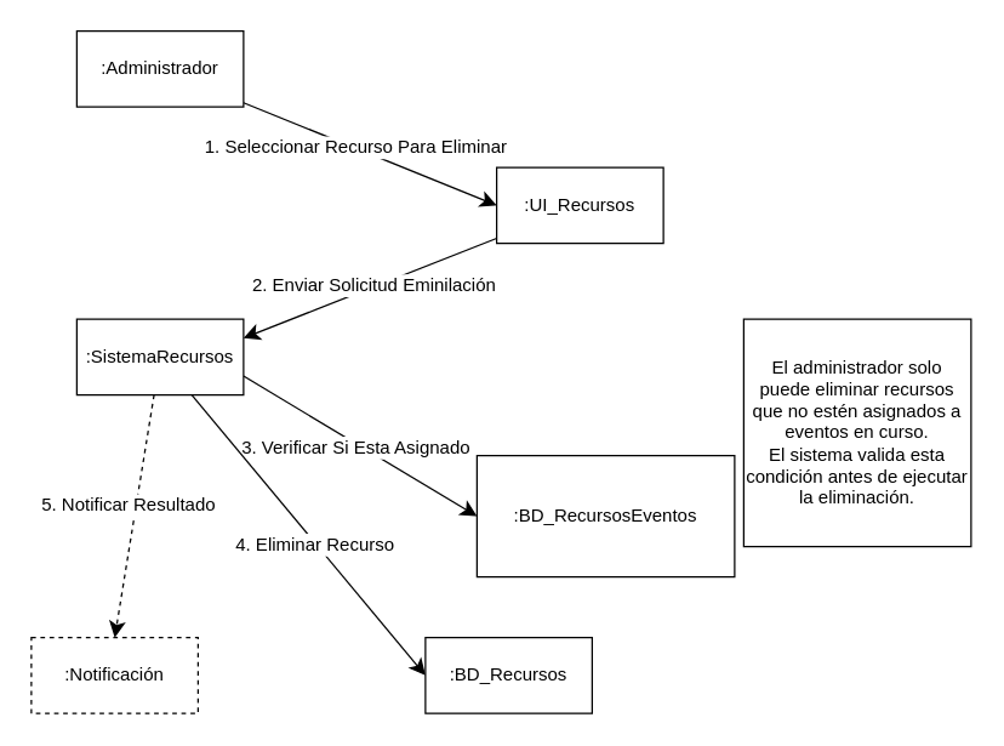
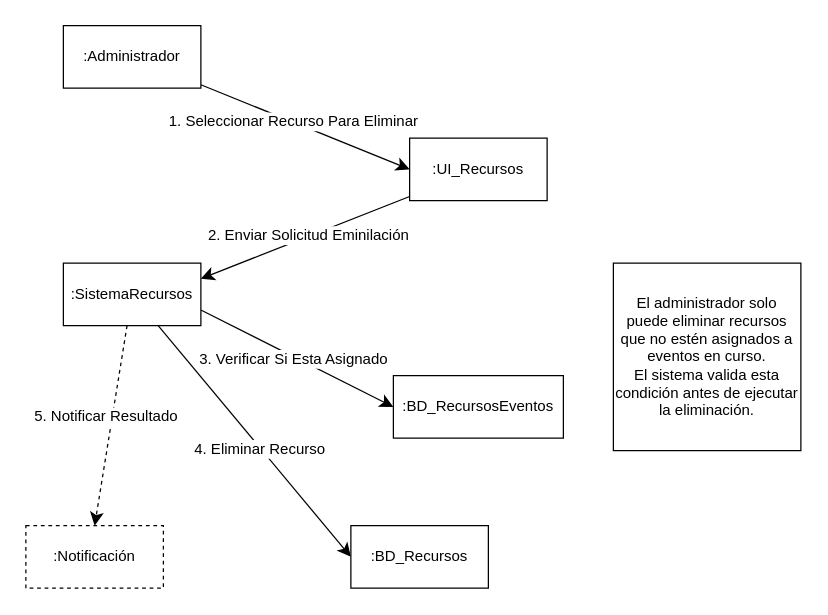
- <mxCell id="15" value=":BD_RecursosEventos" style="html=1;whiteSpace=wrap;" vertex="1" parent="1"><mxGeometry x="314" y="300" width="170" height="80" as="geometry" /></mxCell>
+ <mxCell id="15" value=":BD_RecursosEventos" style="html=1;whiteSpace=wrap;" vertex="1" parent="1"><mxGeometry x="314" y="300" width="136" height="50" as="geometry" /></mxCell>
